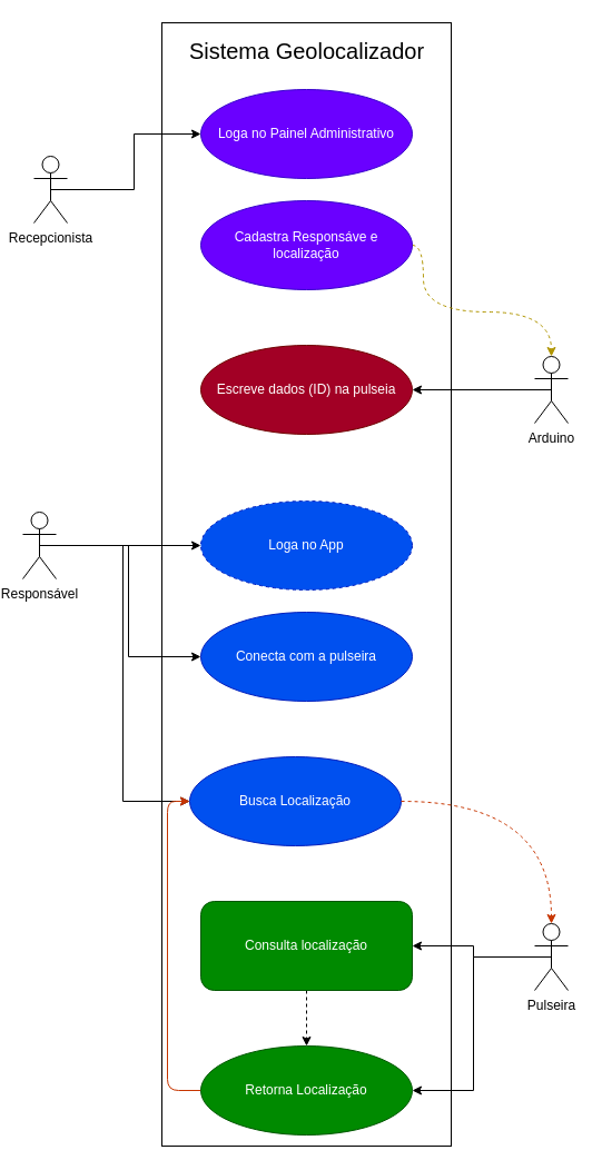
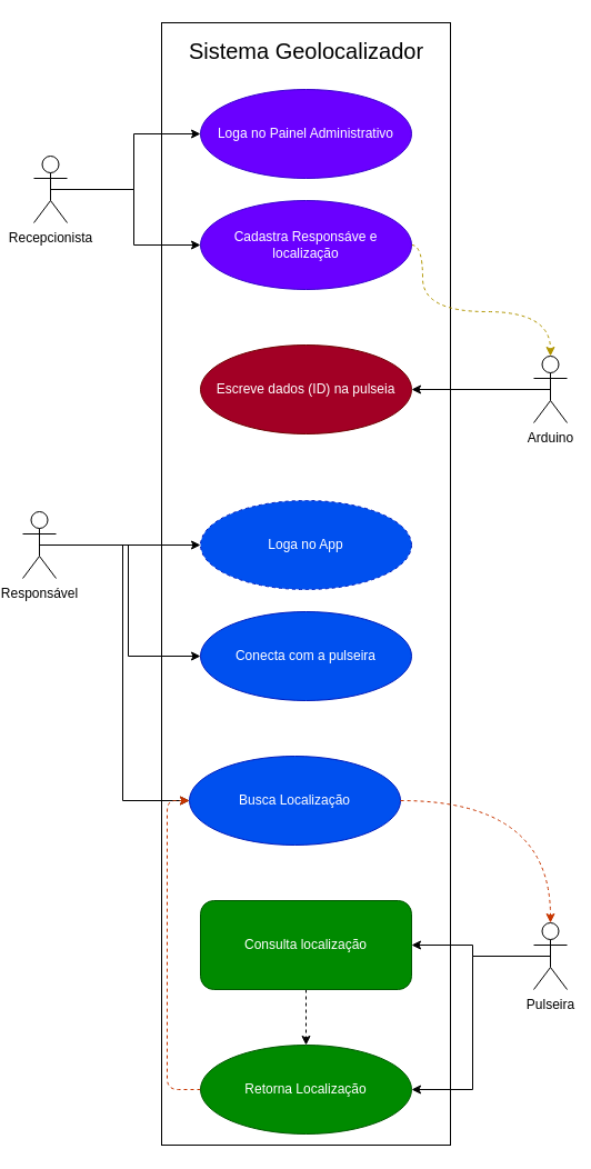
+ <mxCell id="4" style="edgeStyle=orthogonalEdgeStyle;rounded=0;orthogonalLoop=1;jettySize=auto;html=1;exitX=0.5;exitY=0.5;exitDx=0;exitDy=0;exitPerimeter=0;entryX=0;entryY=0.5;entryDx=0;entryDy=0;" edge="1" parent="1" source="5" target="8"><mxGeometry relative="1" as="geometry" /></mxCell>
- <mxCell id="24" style="edgeStyle=orthogonalEdgeStyle;rounded=1;orthogonalLoop=1;jettySize=auto;html=1;exitX=0;exitY=0.5;exitDx=0;exitDy=0;entryX=0;entryY=0.5;entryDx=0;entryDy=0;dashed=0;curved=0;fillColor=#fa6800;strokeColor=#C73500;" edge="1" parent="1" source="25" target="18"><mxGeometry relative="1" as="geometry" /></mxCell>
+ <mxCell id="24" style="edgeStyle=orthogonalEdgeStyle;rounded=1;orthogonalLoop=1;jettySize=auto;html=1;exitX=0;exitY=0.5;exitDx=0;exitDy=0;entryX=0;entryY=0.5;entryDx=0;entryDy=0;dashed=1;curved=0;fillColor=#fa6800;strokeColor=#C73500;" edge="1" parent="1" source="25" target="18"><mxGeometry relative="1" as="geometry" /></mxCell>
